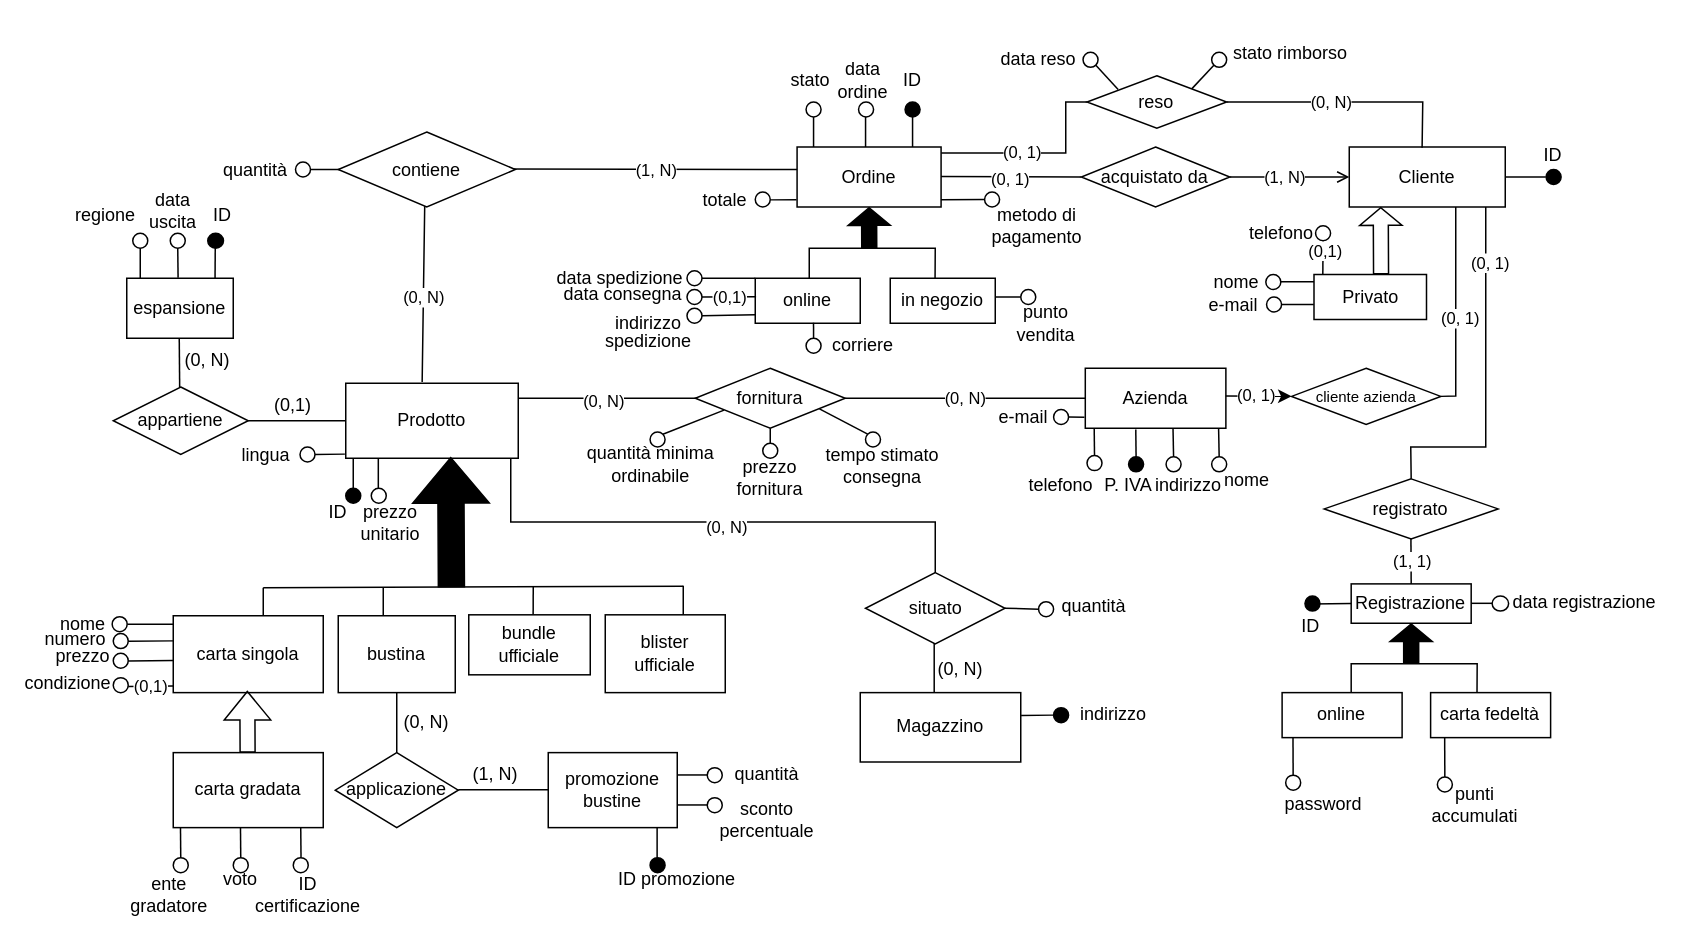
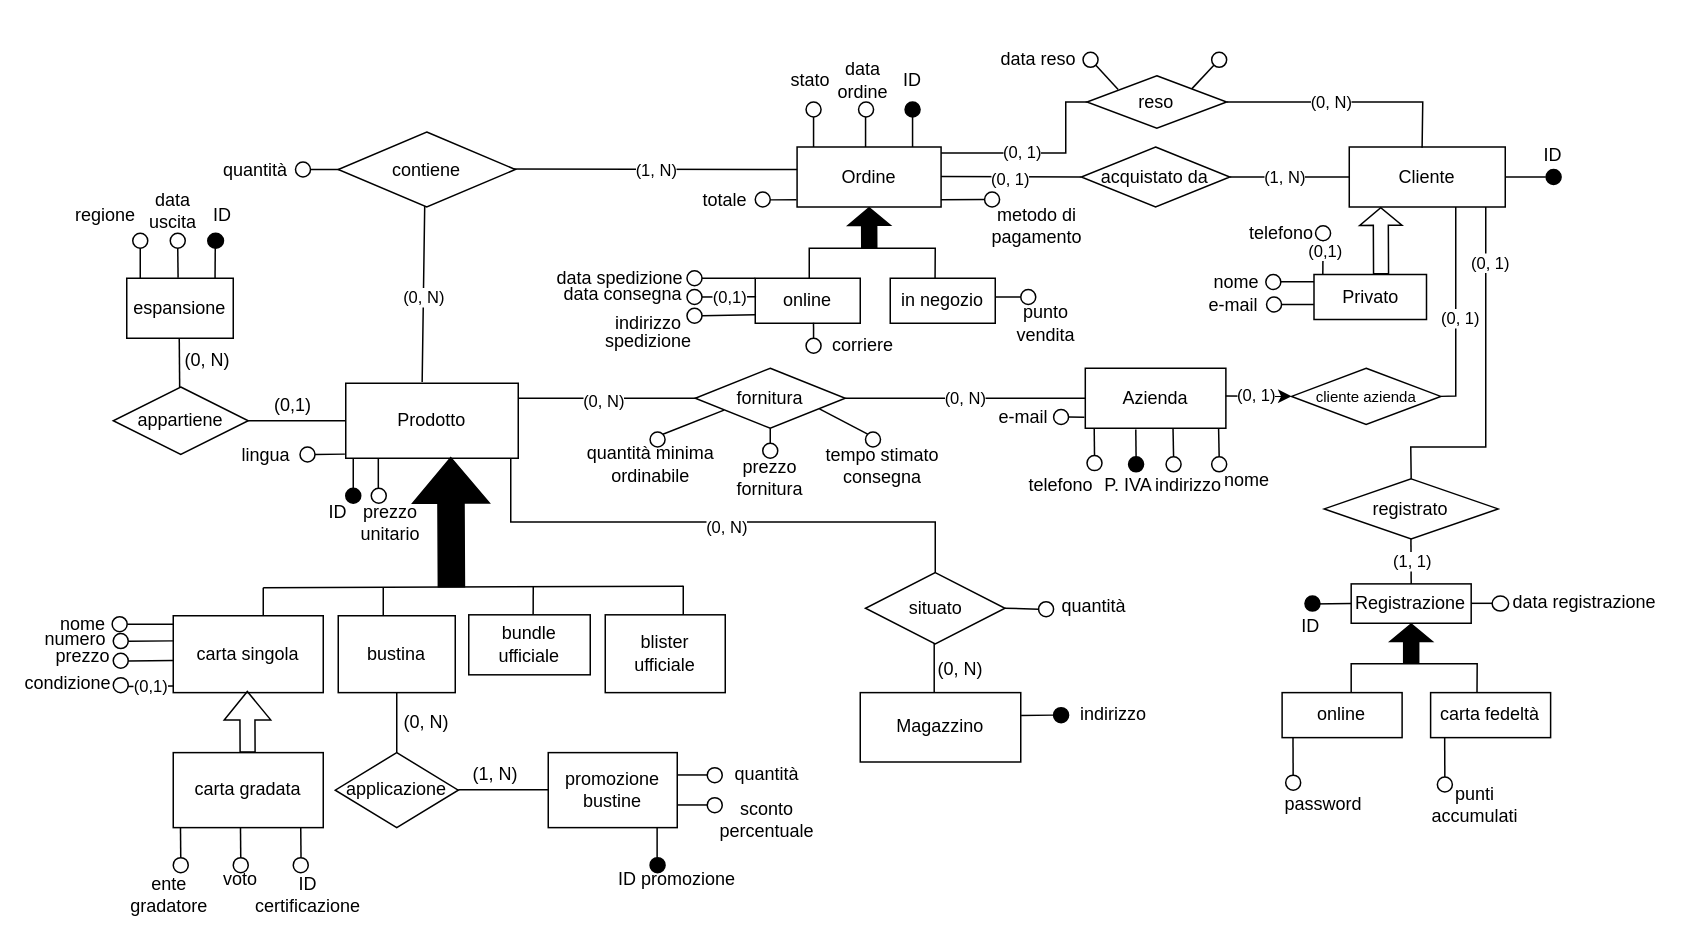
- <mxCell id="197" value="stato rimborso" style="text;html=1;align=center;verticalAlign=middle;whiteSpace=wrap;rounded=0;" vertex="1" parent="1"><mxGeometry x="817.89" y="20" width="83.86" height="30" as="geometry" /></mxCell>
- <mxCell id="86" value="" style="endArrow=open;html=1;rounded=0;entryX=0;entryY=0.5;entryDx=0;entryDy=0;exitX=1;exitY=0.5;exitDx=0;exitDy=0;" edge="1" parent="1" source="85" target="88"><mxGeometry width="50" height="50" relative="1" as="geometry"><mxPoint x="826.89" y="117.51" as="sourcePoint" /><mxPoint x="905.89" y="117.08" as="targetPoint" /></mxGeometry></mxCell>
+ <mxCell id="86" value="" style="endArrow=none;html=1;rounded=0;entryX=0;entryY=0.5;entryDx=0;entryDy=0;exitX=1;exitY=0.5;exitDx=0;exitDy=0;" edge="1" parent="1" source="85" target="88"><mxGeometry width="50" height="50" relative="1" as="geometry"><mxPoint x="826.89" y="117.51" as="sourcePoint" /><mxPoint x="905.89" y="117.08" as="targetPoint" /></mxGeometry></mxCell>
